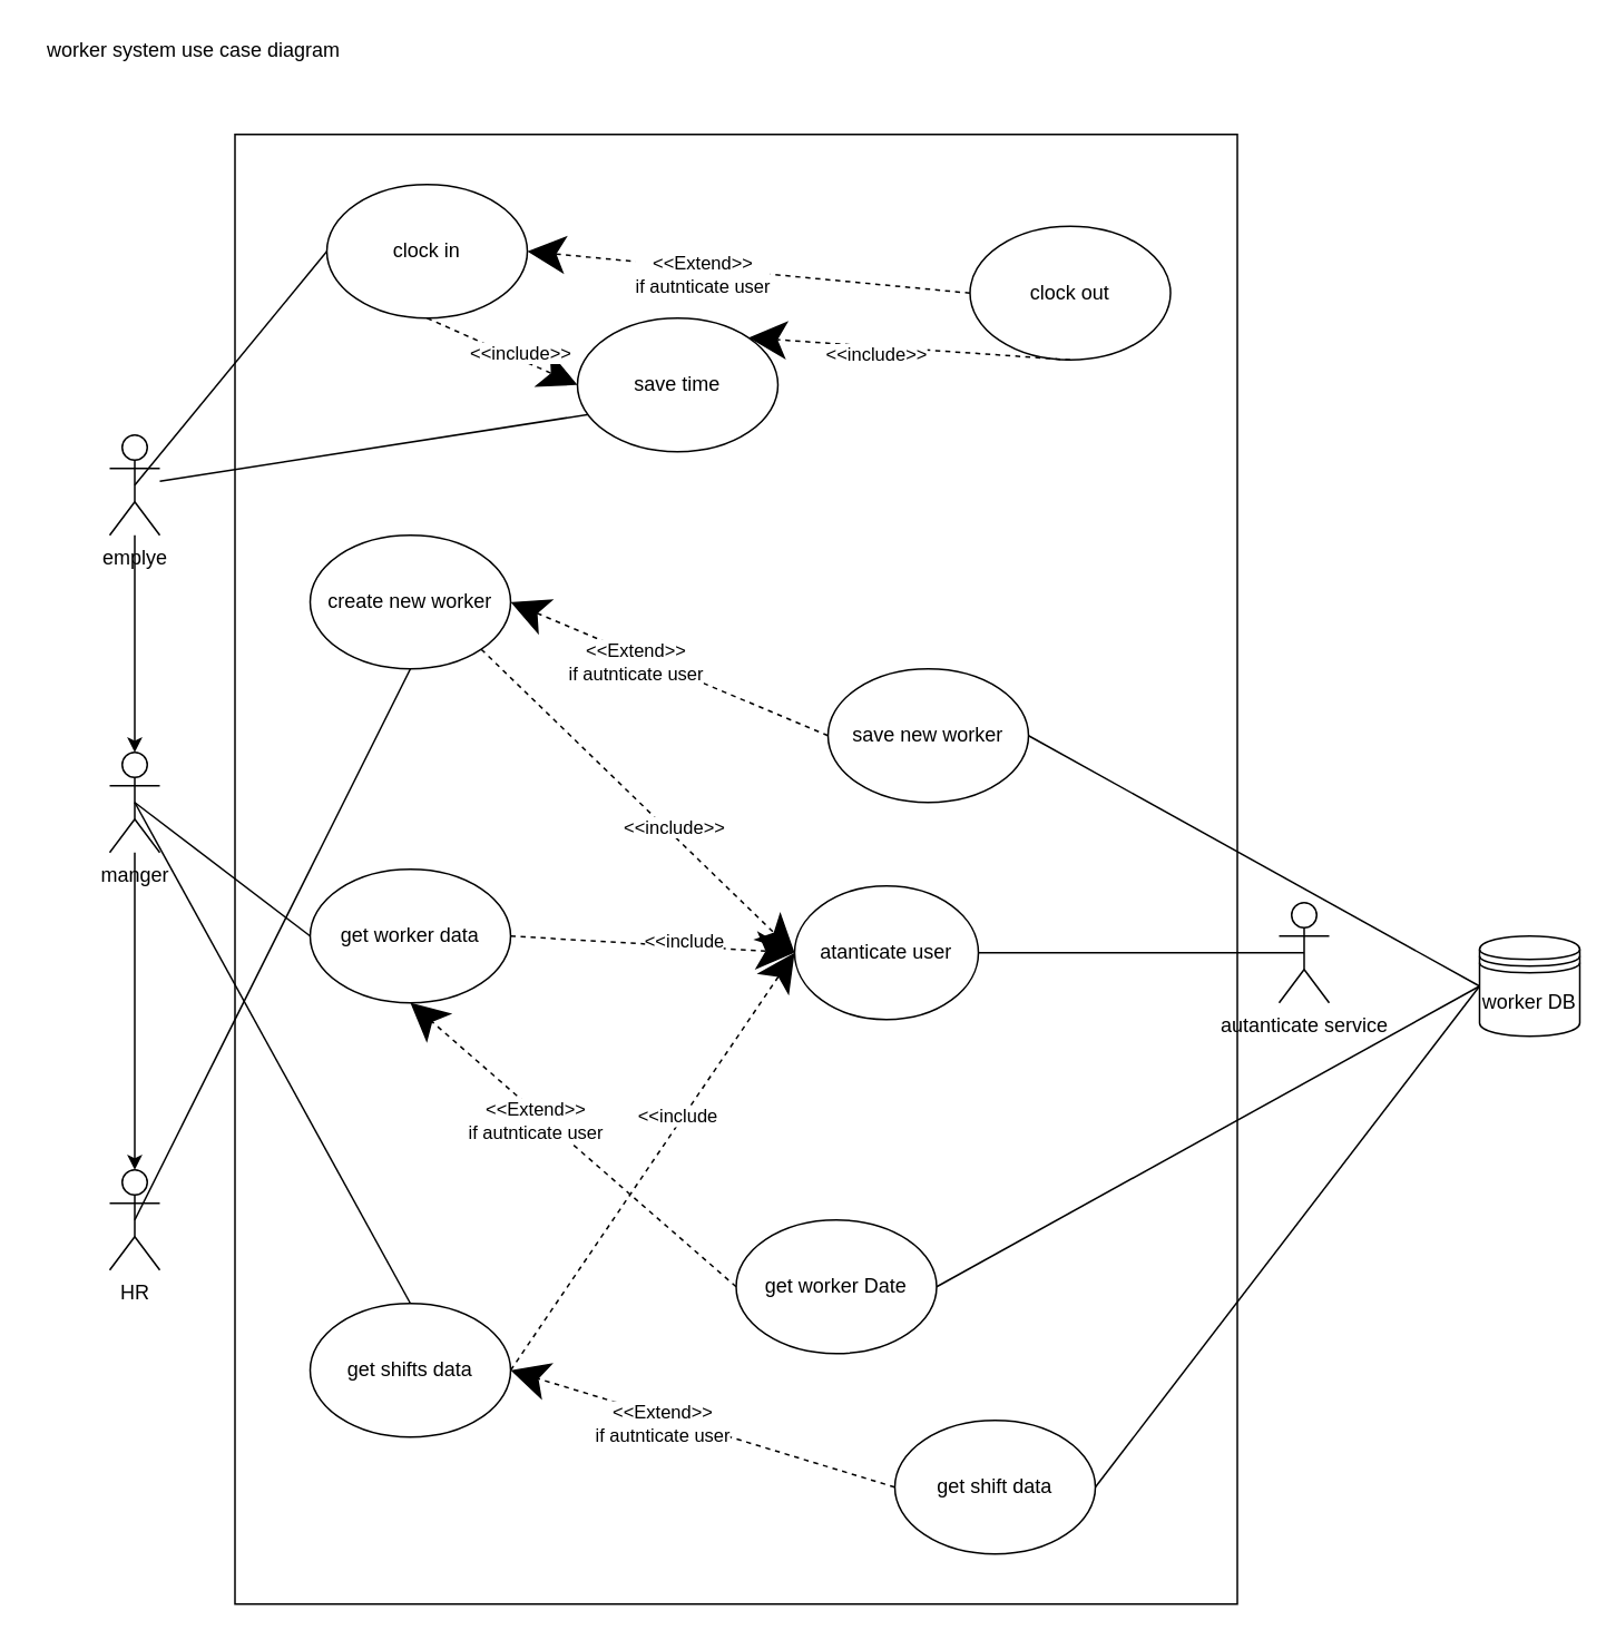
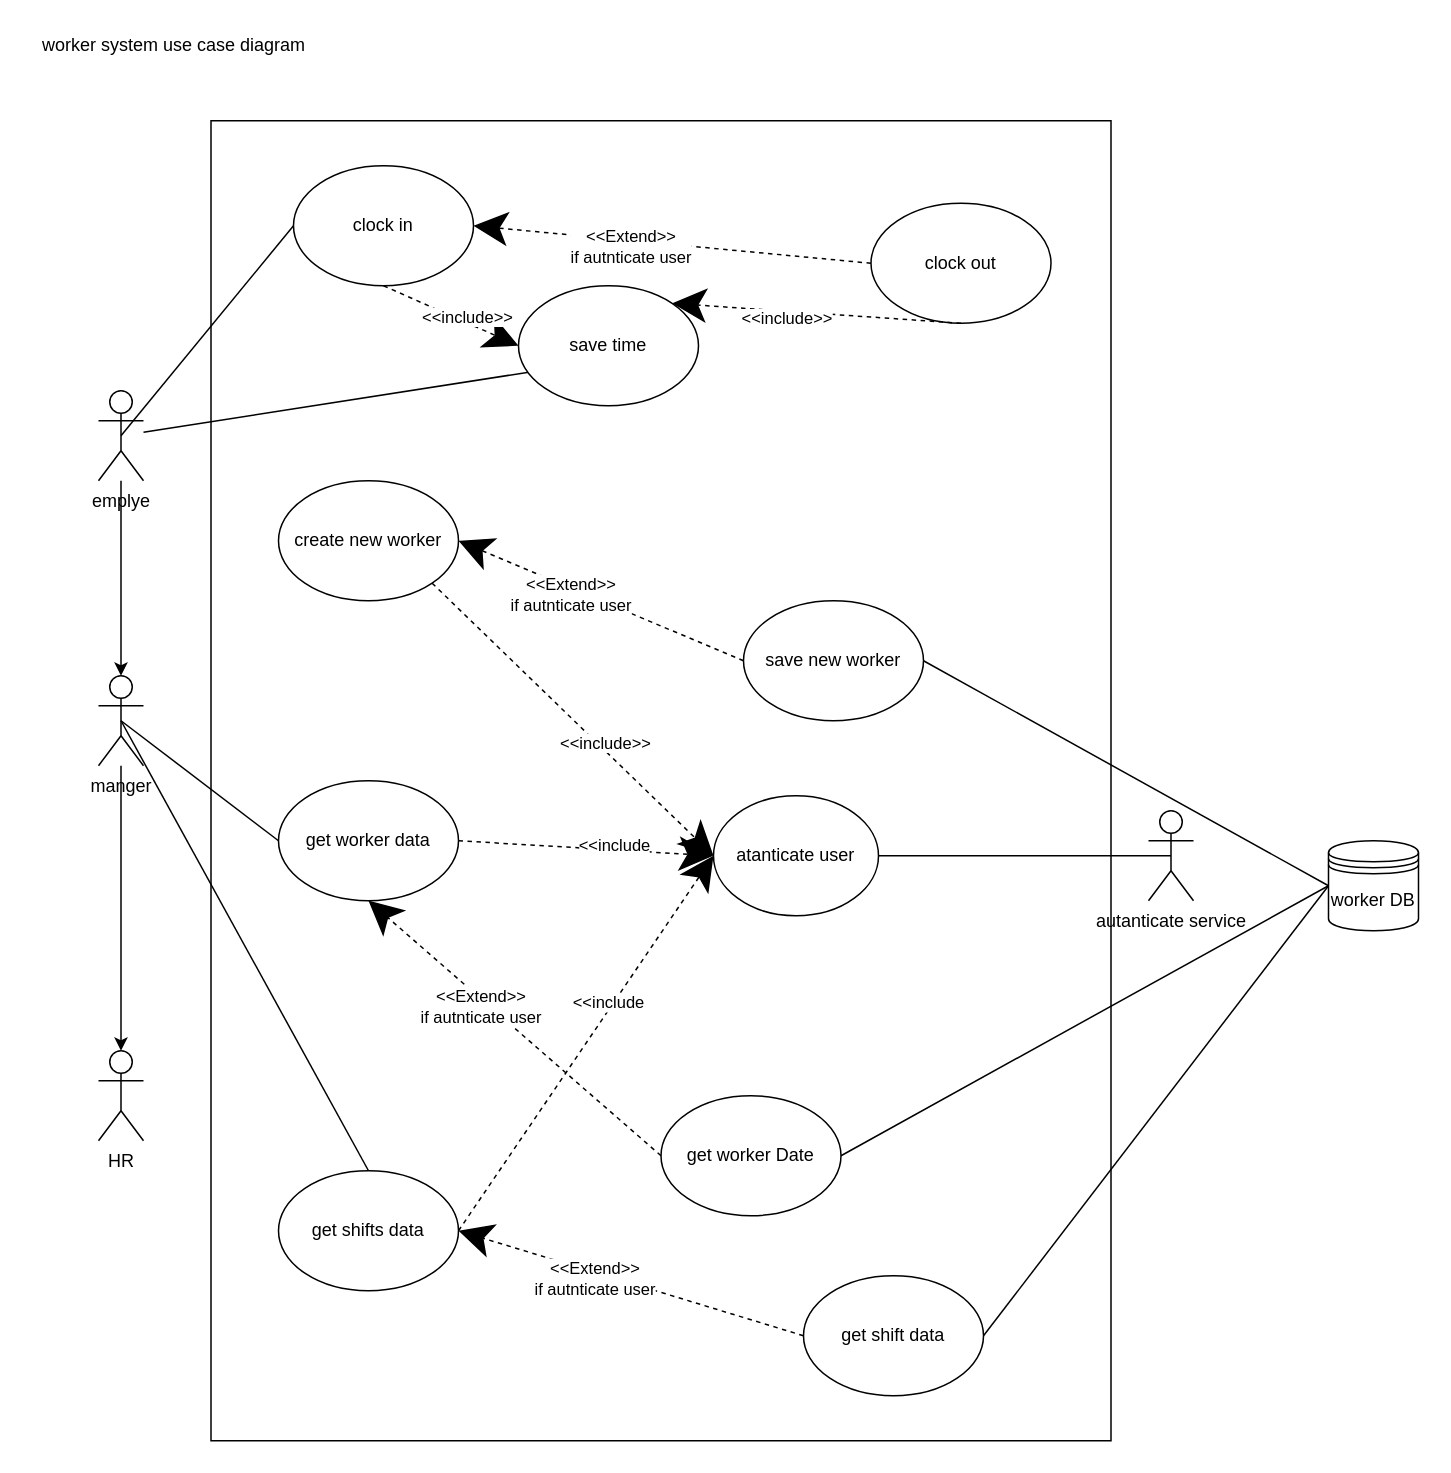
- <mxCell id="6" value="" style="endArrow=none;html=1;entryX=0.5;entryY=1;entryDx=0;entryDy=0;exitX=0.5;exitY=0.5;exitDx=0;exitDy=0;exitPerimeter=0;" parent="1" source="34" target="5" edge="1"><mxGeometry width="50" height="50" relative="1" as="geometry"><mxPoint x="80" y="480" as="sourcePoint" /><mxPoint x="235" y="440" as="targetPoint" /></mxGeometry></mxCell>
